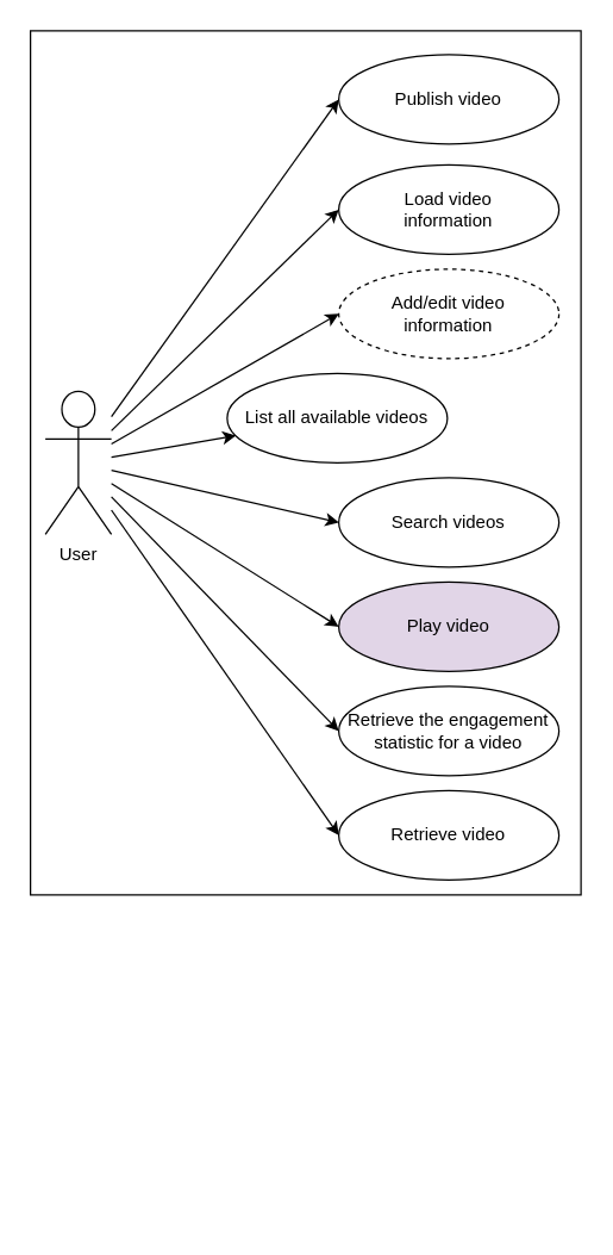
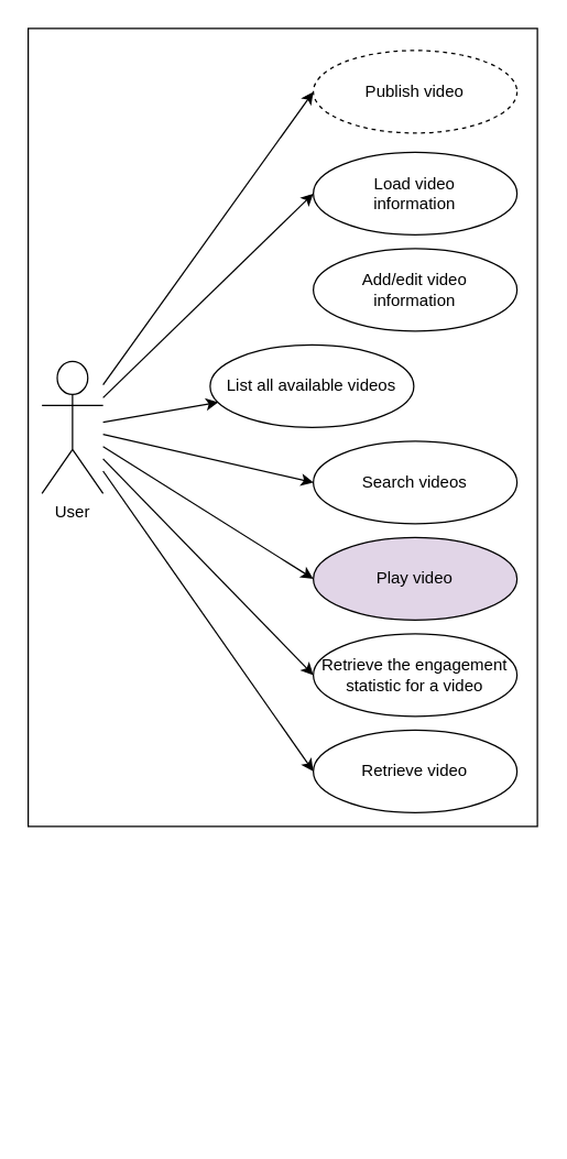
- <mxCell id="8" value="Publish video" style="ellipse;whiteSpace=wrap;html=1;" vertex="1" parent="2"><mxGeometry x="207.2" y="16" width="148" height="60" as="geometry" /></mxCell>
+ <mxCell id="8" value="Publish video" style="ellipse;whiteSpace=wrap;html=1;dashed=1;" vertex="1" parent="2"><mxGeometry x="207.2" y="16" width="148" height="60" as="geometry" /></mxCell>
- <mxCell id="12" value="Add/edit video&lt;br style=&quot;border-color: var(--border-color);&quot;&gt;information" style="ellipse;whiteSpace=wrap;html=1;dashed=1;" vertex="1" parent="2"><mxGeometry x="207.2" y="160" width="148.0" height="60" as="geometry" /></mxCell>
+ <mxCell id="12" value="Add/edit video&lt;br style=&quot;border-color: var(--border-color);&quot;&gt;information" style="ellipse;whiteSpace=wrap;html=1;" vertex="1" parent="2"><mxGeometry x="207.2" y="160" width="148.0" height="60" as="geometry" /></mxCell>
- <mxCell id="13" style="rounded=0;orthogonalLoop=1;jettySize=auto;html=1;entryX=0;entryY=0.5;entryDx=0;entryDy=0;" edge="1" parent="2" source="7" target="12"><mxGeometry relative="1" as="geometry" /></mxCell>
